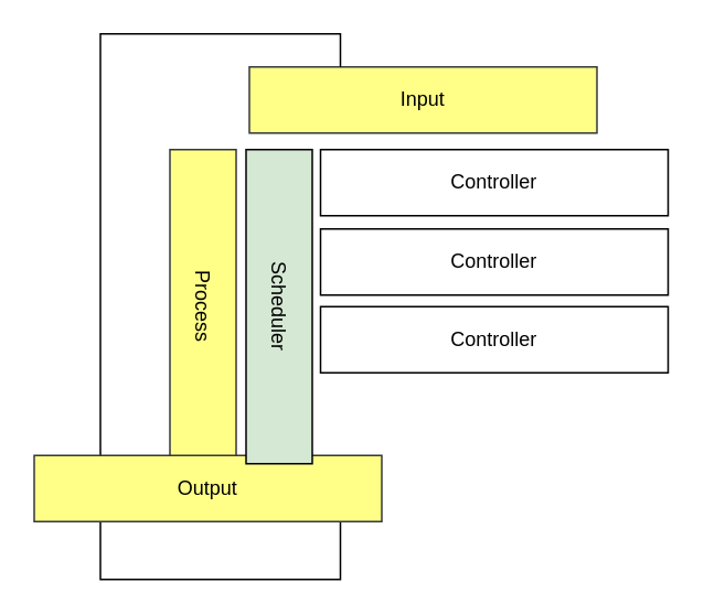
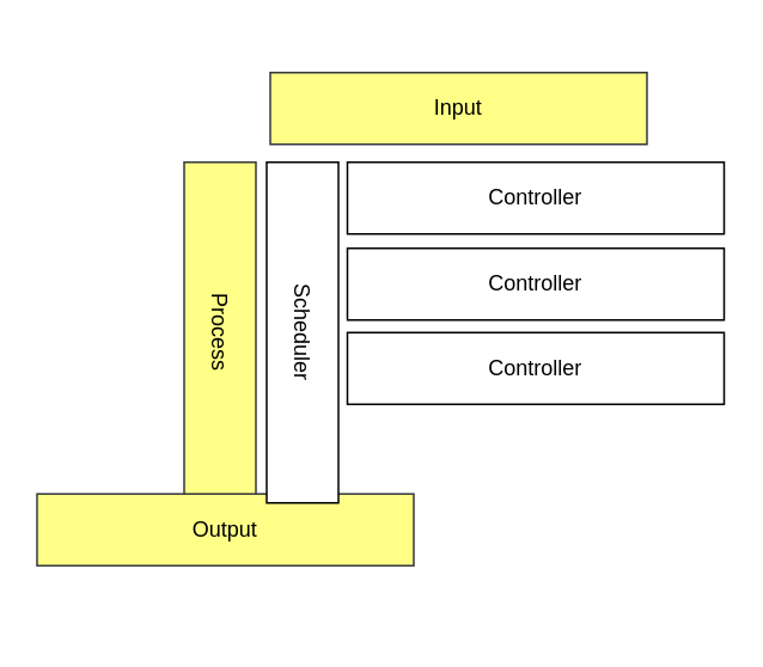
- <mxCell id="4" style="edgeStyle=orthogonalEdgeStyle;rounded=0;html=1;startArrow=none;startFill=0;endArrow=none;endFill=0;jettySize=auto;orthogonalLoop=1;fontColor=#000000;exitX=0.5;exitY=1;" parent="1" source="5" target="2" edge="1"><mxGeometry relative="1" as="geometry"><mxPoint x="205" y="40" as="targetPoint" /><Array as="points"><mxPoint x="205" y="350" /><mxPoint x="60" y="350" /><mxPoint x="60" y="20" /><mxPoint x="205" y="20" /></Array><mxPoint x="213" y="460" as="sourcePoint" /></mxGeometry></mxCell>
- <mxCell id="6" value="Scheduler" style="rounded=0;whiteSpace=wrap;html=1;strokeColor=#000000;fillColor=#d5e8d4;fontColor=#000000;direction=west;rotation=90;" vertex="1" parent="1"><mxGeometry x="73" y="165" width="190" height="40" as="geometry" /></mxCell>
+ <mxCell id="6" value="Scheduler" style="rounded=0;whiteSpace=wrap;html=1;strokeColor=#000000;fillColor=#ffffff;fontColor=#000000;direction=west;rotation=90;" vertex="1" parent="1"><mxGeometry x="73" y="165" width="190" height="40" as="geometry" /></mxCell>
